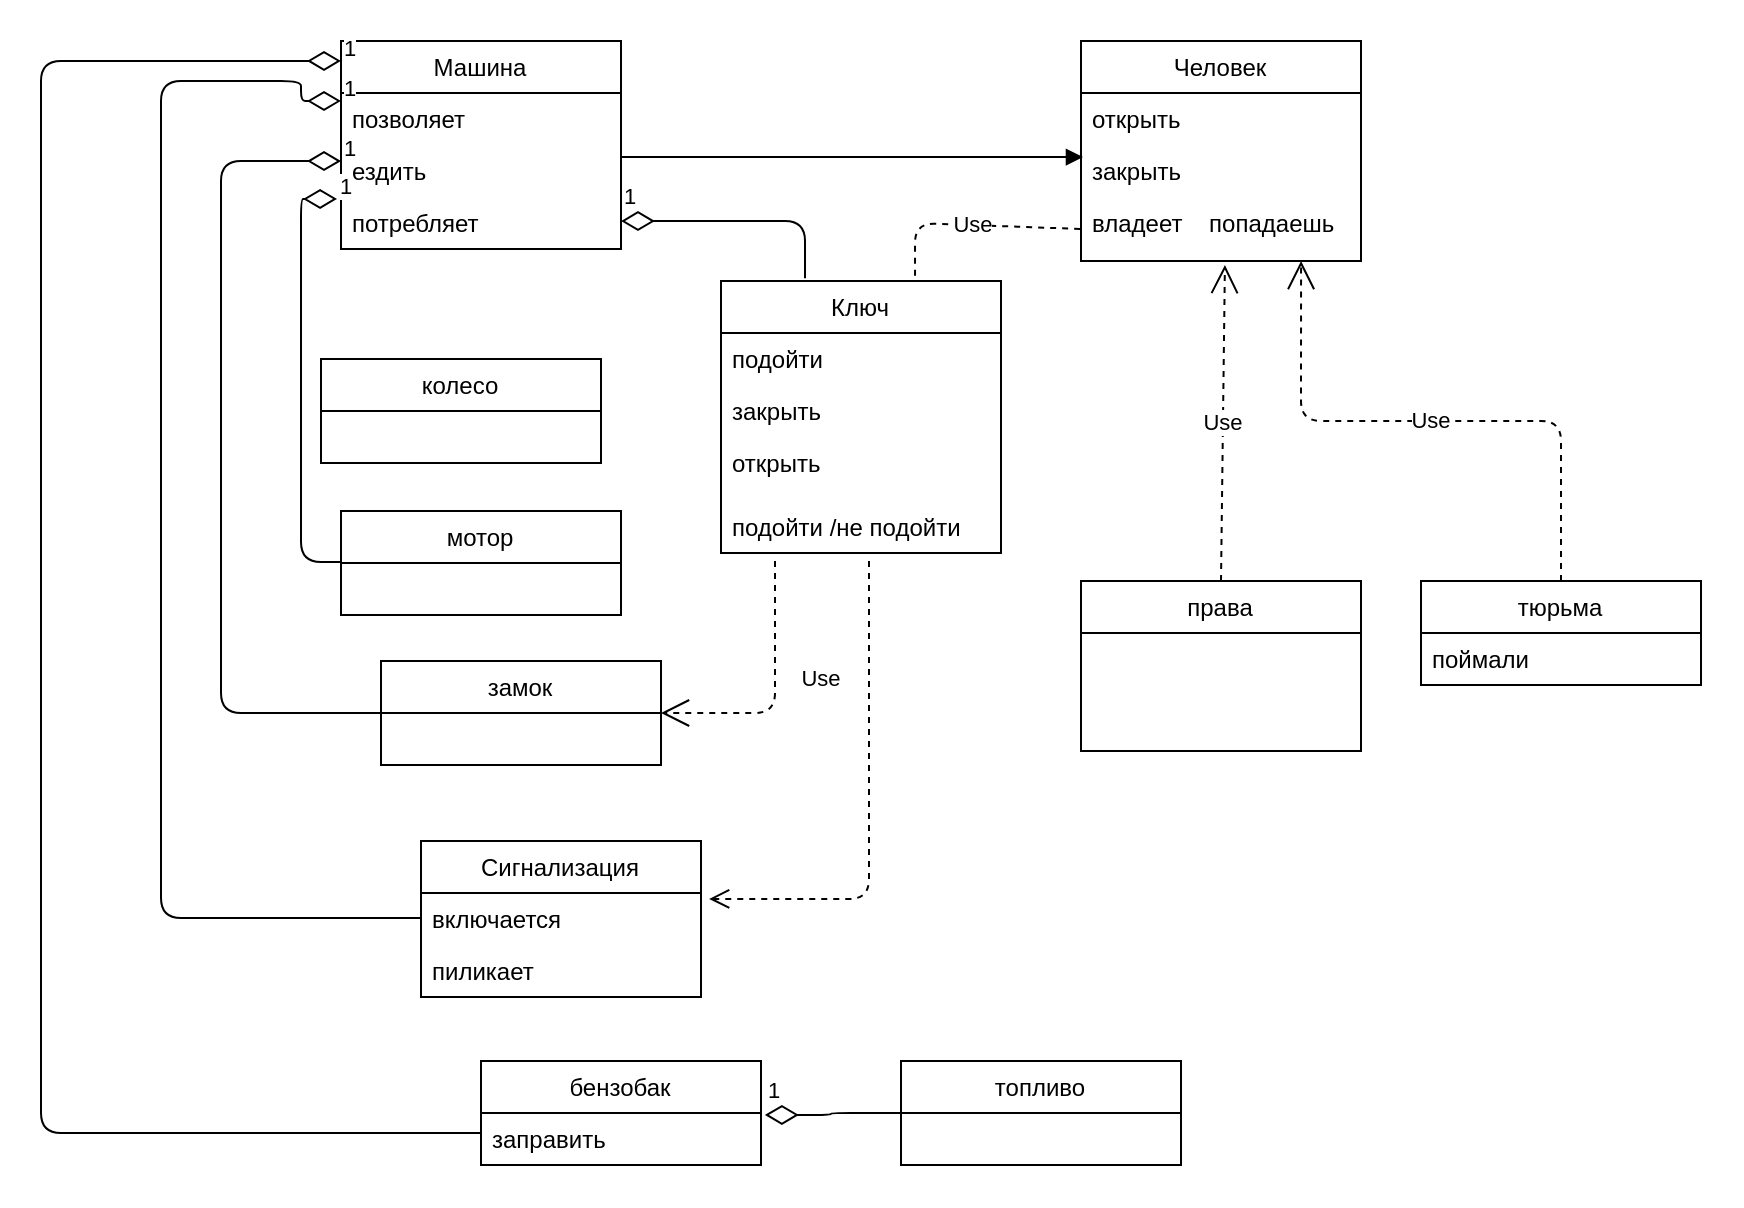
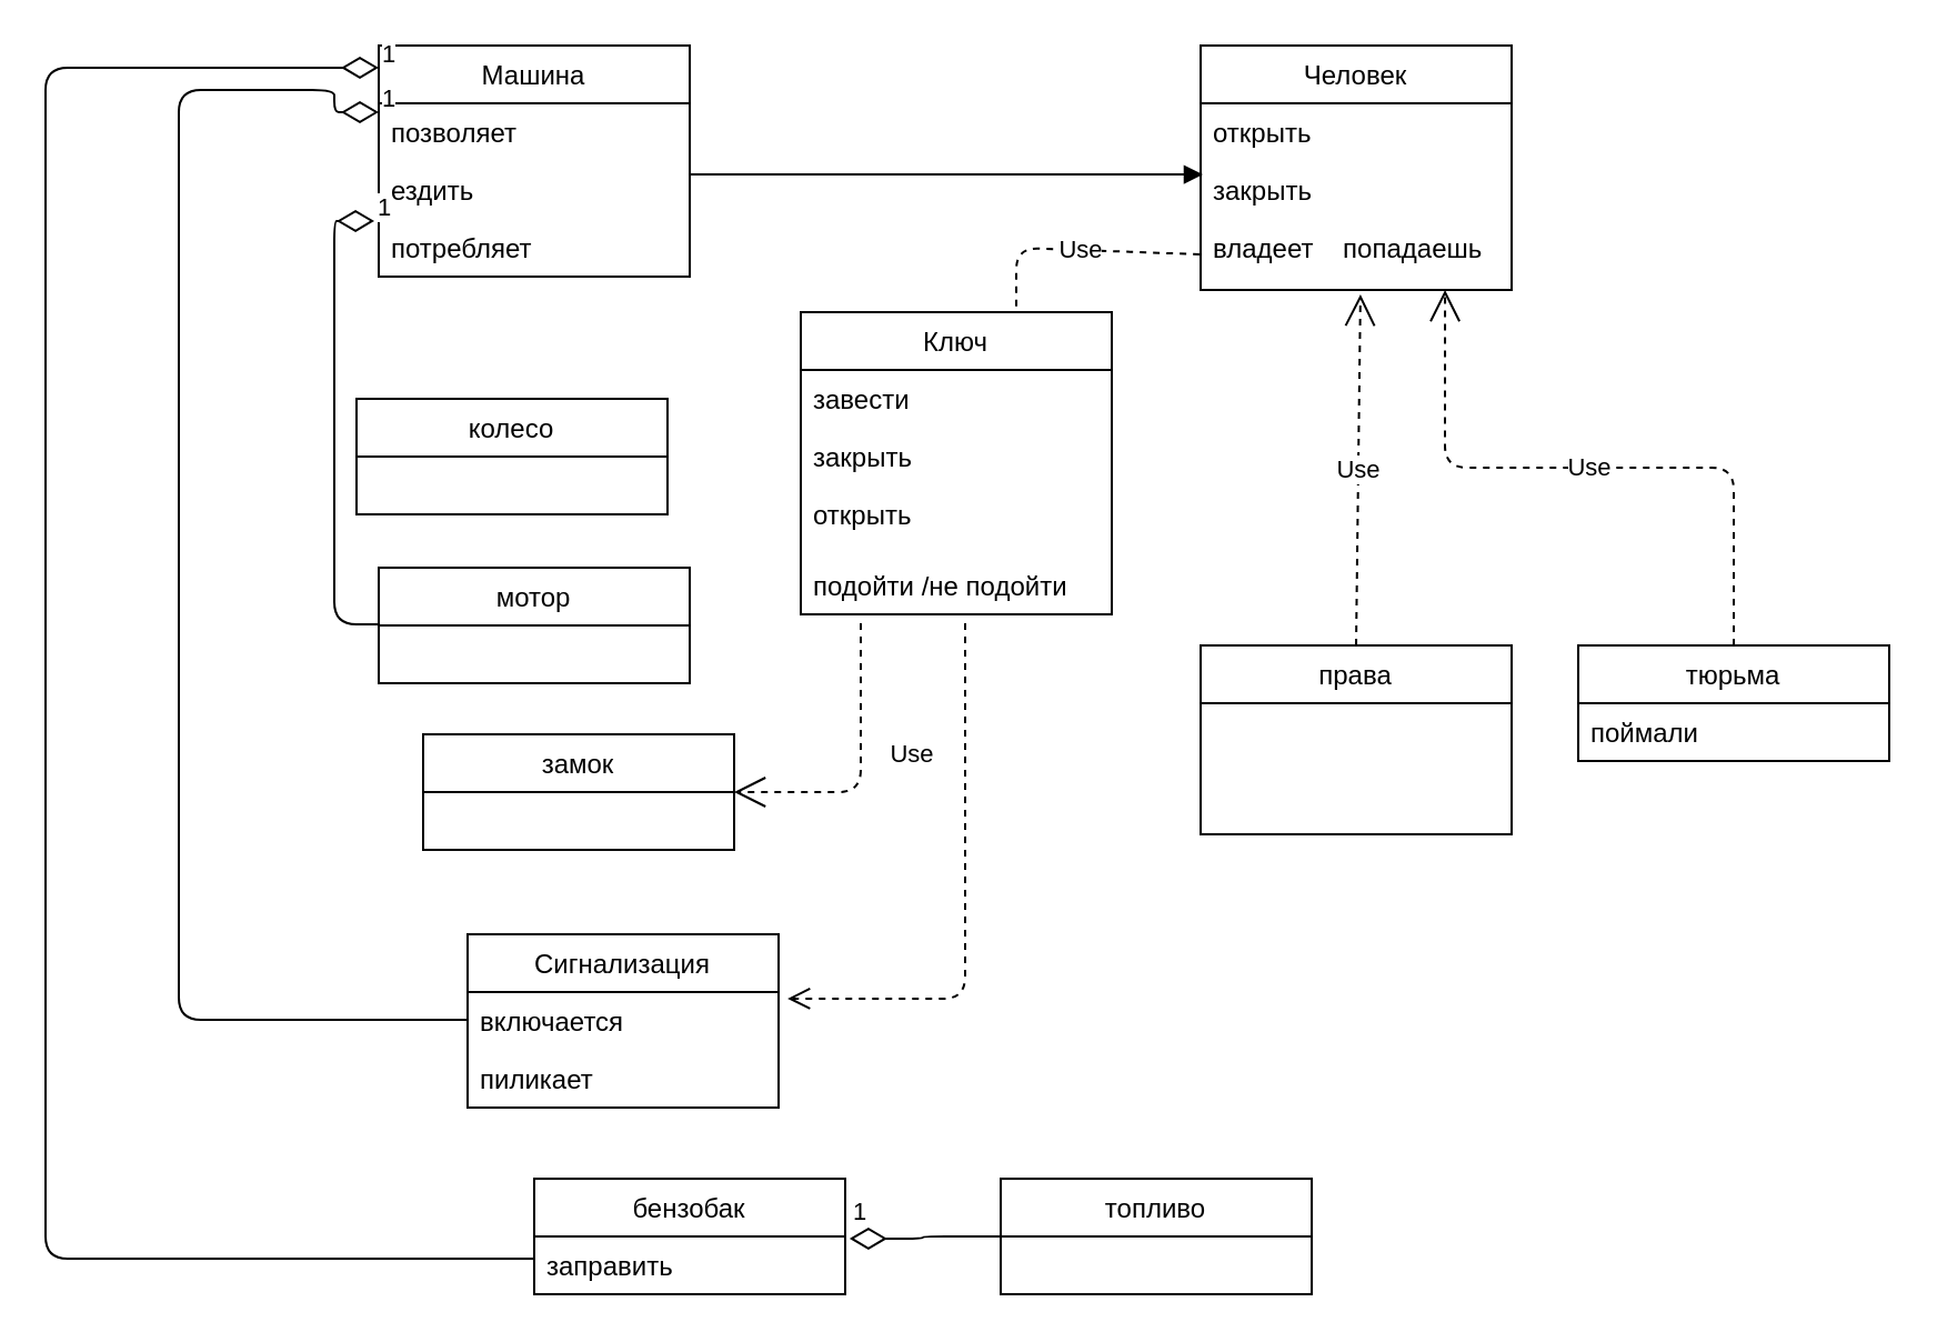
- <mxCell id="10" value="1" style="endArrow=none;html=1;endSize=12;startArrow=diamondThin;startSize=14;startFill=0;edgeStyle=orthogonalEdgeStyle;align=left;verticalAlign=bottom;entryX=0.3;entryY=-0.01;entryDx=0;entryDy=0;entryPerimeter=0;exitX=1;exitY=0.462;exitDx=0;exitDy=0;exitPerimeter=0;endFill=0;" edge="1" parent="1" source="6" target="31"><mxGeometry x="-1" y="3" relative="1" as="geometry"><mxPoint x="320" y="110" as="sourcePoint" /><mxPoint x="430" y="110" as="targetPoint" /></mxGeometry></mxCell>
- <mxCell id="32" value="подойти" style="text;strokeColor=none;fillColor=none;align=left;verticalAlign=top;spacingLeft=4;spacingRight=4;overflow=hidden;rotatable=0;points=[[0,0.5],[1,0.5]];portConstraint=eastwest;" vertex="1" parent="31"><mxGeometry y="26" width="140" height="26" as="geometry" /></mxCell>
+ <mxCell id="32" value="завести" style="text;strokeColor=none;fillColor=none;align=left;verticalAlign=top;spacingLeft=4;spacingRight=4;overflow=hidden;rotatable=0;points=[[0,0.5],[1,0.5]];portConstraint=eastwest;" vertex="1" parent="31"><mxGeometry y="26" width="140" height="26" as="geometry" /></mxCell>
- <mxCell id="26" value="1" style="endArrow=none;html=1;endSize=12;startArrow=diamondThin;startSize=14;startFill=0;edgeStyle=orthogonalEdgeStyle;align=left;verticalAlign=bottom;entryX=0;entryY=0.5;entryDx=0;entryDy=0;endFill=0;exitX=0;exitY=0.308;exitDx=0;exitDy=0;exitPerimeter=0;" edge="1" parent="1" source="5" target="15"><mxGeometry x="-1" y="3" relative="1" as="geometry"><mxPoint x="160" y="80" as="sourcePoint" /><mxPoint x="110" y="355.5" as="targetPoint" /><Array as="points"><mxPoint x="110" y="80" /><mxPoint x="110" y="356" /></Array></mxGeometry></mxCell>
